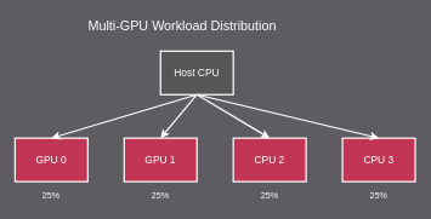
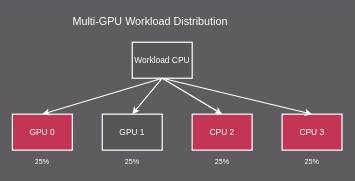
- <mxCell id="3" value="Host CPU" style="rounded=0;whiteSpace=wrap;html=1;fillColor=#585556;strokeColor=#FFFFFF;strokeWidth=2;fontSize=14;fontFamily=Arial;fontColor=#FFFFFF;" parent="1" vertex="1"><mxGeometry x="220" y="70" width="100" height="60" as="geometry" /></mxCell>
+ <mxCell id="3" value="Workload CPU" style="rounded=0;whiteSpace=wrap;html=1;fillColor=#585556;strokeColor=#FFFFFF;strokeWidth=2;fontSize=14;fontFamily=Arial;fontColor=#FFFFFF;" parent="1" vertex="1"><mxGeometry x="220" y="70" width="100" height="60" as="geometry" /></mxCell>
- <mxCell id="5" value="GPU 1" style="rounded=0;whiteSpace=wrap;html=1;fillColor=#C23555;strokeColor=#FFFFFF;strokeWidth=2;fontSize=14;fontFamily=Arial;fontColor=#FFFFFF;" parent="1" vertex="1"><mxGeometry x="170" y="190" width="100" height="60" as="geometry" /></mxCell>
+ <mxCell id="5" value="GPU 1" style="rounded=0;whiteSpace=wrap;html=1;fillColor=#585556;strokeColor=#FFFFFF;strokeWidth=2;fontSize=14;fontFamily=Arial;fontColor=#FFFFFF;" parent="1" vertex="1"><mxGeometry x="170" y="190" width="100" height="60" as="geometry" /></mxCell>
